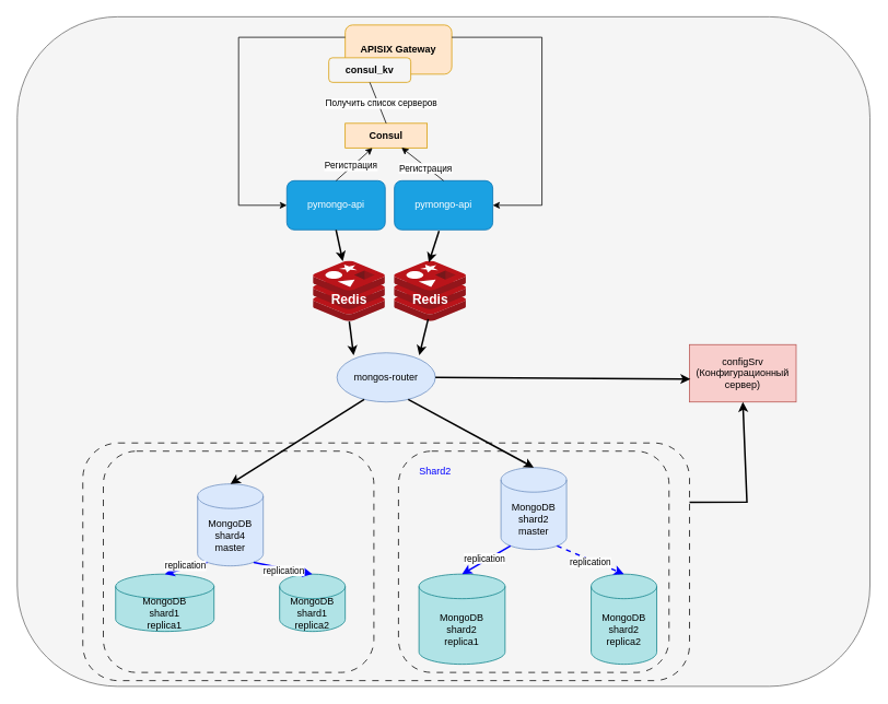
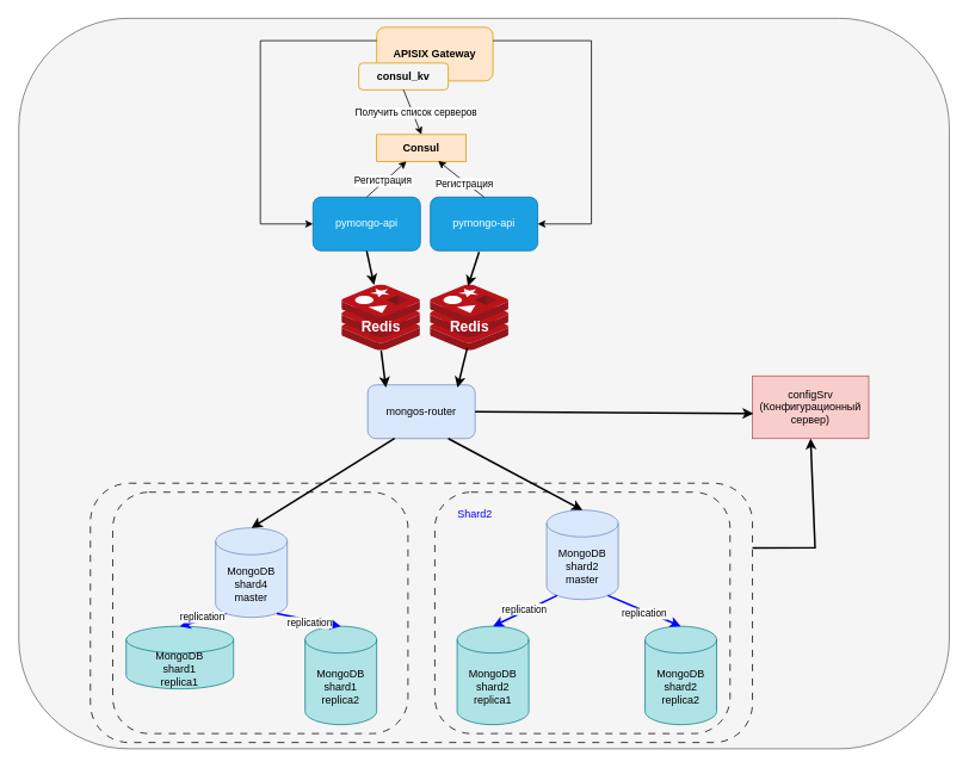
- <mxCell id="39" value="" style="endArrow=none;html=1;rounded=0;exitX=0.5;exitY=1;exitDx=0;exitDy=0;entryX=0.5;entryY=0;entryDx=0;entryDy=0;" parent="1" source="38" target="37" edge="1"><mxGeometry width="50" height="50" relative="1" as="geometry"><mxPoint x="760" y="570" as="sourcePoint" /><mxPoint x="810" y="520" as="targetPoint" /></mxGeometry></mxCell>
+ <mxCell id="39" value="" style="endArrow=classic;html=1;rounded=0;exitX=0.5;exitY=1;exitDx=0;exitDy=0;entryX=0.5;entryY=0;entryDx=0;entryDy=0;" parent="1" source="38" target="37" edge="1"><mxGeometry width="50" height="50" relative="1" as="geometry"><mxPoint x="760" y="570" as="sourcePoint" /><mxPoint x="810" y="520" as="targetPoint" /></mxGeometry></mxCell>
- <mxCell id="7" value="mongos-router" style="ellipse;whiteSpace=wrap;html=1;fillColor=#dae8fc;strokeColor=#6c8ebf;" parent="1" vertex="1"><mxGeometry x="410" y="430" width="120" height="60" as="geometry" /></mxCell>
+ <mxCell id="7" value="mongos-router" style="rounded=1;whiteSpace=wrap;html=1;fillColor=#dae8fc;strokeColor=#6c8ebf;" parent="1" vertex="1"><mxGeometry x="410" y="430" width="120" height="60" as="geometry" /></mxCell>
- <mxCell id="23" value="" style="endArrow=classic;html=1;rounded=0;entryX=0.5;entryY=0;entryDx=0;entryDy=0;entryPerimeter=0;exitX=0.855;exitY=1;exitDx=0;exitDy=-4.35;exitPerimeter=0;strokeWidth=2;strokeColor=light-dark(#0000FF,#EDEDED);dashed=1;" parent="1" source="6" target="16" edge="1"><mxGeometry width="50" height="50" relative="1" as="geometry"><mxPoint x="610" y="540" as="sourcePoint" /><mxPoint x="580" y="580" as="targetPoint" /></mxGeometry></mxCell>
+ <mxCell id="23" value="" style="endArrow=classic;html=1;rounded=0;entryX=0.5;entryY=0;entryDx=0;entryDy=0;entryPerimeter=0;exitX=0.855;exitY=1;exitDx=0;exitDy=-4.35;exitPerimeter=0;strokeWidth=2;strokeColor=light-dark(#0000FF,#EDEDED);" parent="1" source="6" target="16" edge="1"><mxGeometry width="50" height="50" relative="1" as="geometry"><mxPoint x="610" y="540" as="sourcePoint" /><mxPoint x="580" y="580" as="targetPoint" /></mxGeometry></mxCell>
- <mxCell id="14" value="MongoDB&lt;div&gt;shard1&lt;/div&gt;&lt;div&gt;replica2&lt;/div&gt;" style="shape=cylinder3;whiteSpace=wrap;html=1;boundedLbl=1;backgroundOutline=1;size=15;fillColor=#b0e3e6;strokeColor=#0e8088;" parent="1" vertex="1"><mxGeometry x="340" y="700" width="80" height="70" as="geometry" /></mxCell>
+ <mxCell id="14" value="MongoDB&lt;div&gt;shard1&lt;/div&gt;&lt;div&gt;replica2&lt;/div&gt;" style="shape=cylinder3;whiteSpace=wrap;html=1;boundedLbl=1;backgroundOutline=1;size=15;fillColor=#b0e3e6;strokeColor=#0e8088;" parent="1" vertex="1"><mxGeometry x="340" y="700" width="80" height="110" as="geometry" /></mxCell>
- <mxCell id="15" value="MongoDB&lt;div&gt;shard2&lt;/div&gt;&lt;div&gt;replica1&lt;/div&gt;" style="shape=cylinder3;whiteSpace=wrap;html=1;boundedLbl=1;backgroundOutline=1;size=15;fillColor=#b0e3e6;strokeColor=#0e8088;" parent="1" vertex="1"><mxGeometry x="510" y="700" width="105" height="110" as="geometry" /></mxCell>
+ <mxCell id="15" value="MongoDB&lt;div&gt;shard2&lt;/div&gt;&lt;div&gt;replica1&lt;/div&gt;" style="shape=cylinder3;whiteSpace=wrap;html=1;boundedLbl=1;backgroundOutline=1;size=15;fillColor=#b0e3e6;strokeColor=#0e8088;" parent="1" vertex="1"><mxGeometry x="510" y="700" width="80" height="110" as="geometry" /></mxCell>
